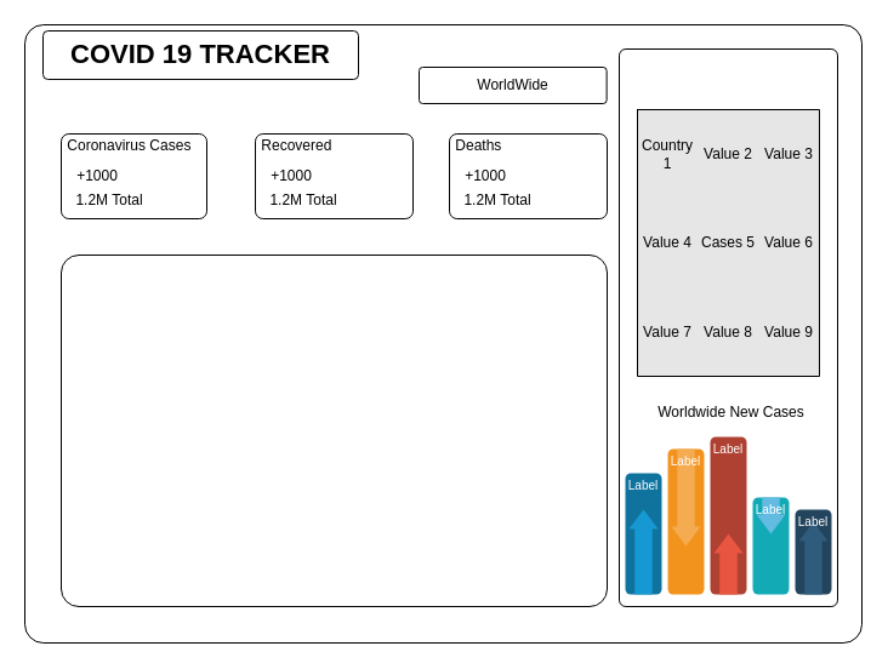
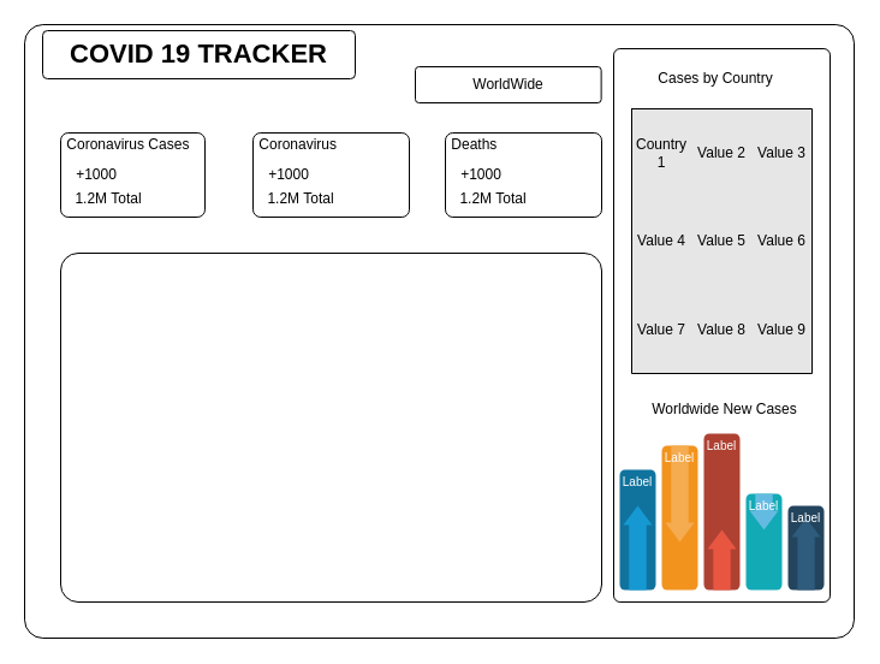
+ <mxCell id="21" value="Cases by Country" style="text;html=1;strokeColor=none;fillColor=none;align=center;verticalAlign=middle;whiteSpace=wrap;rounded=0;shadow=0;sketch=0;" parent="1" vertex="1"><mxGeometry x="540" y="50" width="110" height="30" as="geometry" /></mxCell>
- <mxCell id="11" value="&amp;nbsp;Recovered" style="text;html=1;strokeColor=none;fillColor=none;align=left;verticalAlign=middle;whiteSpace=wrap;rounded=0;shadow=0;sketch=0;" parent="1" vertex="1"><mxGeometry x="210" y="110" width="120" height="20" as="geometry" /></mxCell>
+ <mxCell id="11" value="&amp;nbsp;Coronavirus" style="text;html=1;strokeColor=none;fillColor=none;align=left;verticalAlign=middle;whiteSpace=wrap;rounded=0;shadow=0;sketch=0;" parent="1" vertex="1"><mxGeometry x="210" y="110" width="120" height="20" as="geometry" /></mxCell>
- <mxCell id="29" value="Cases 5" style="shape=partialRectangle;html=1;whiteSpace=wrap;connectable=0;fillColor=none;top=0;left=0;bottom=0;right=0;overflow=hidden;" parent="27" vertex="1"><mxGeometry x="50" width="50" height="74" as="geometry" /></mxCell>
+ <mxCell id="29" value="Value 5" style="shape=partialRectangle;html=1;whiteSpace=wrap;connectable=0;fillColor=none;top=0;left=0;bottom=0;right=0;overflow=hidden;" parent="27" vertex="1"><mxGeometry x="50" width="50" height="74" as="geometry" /></mxCell>
